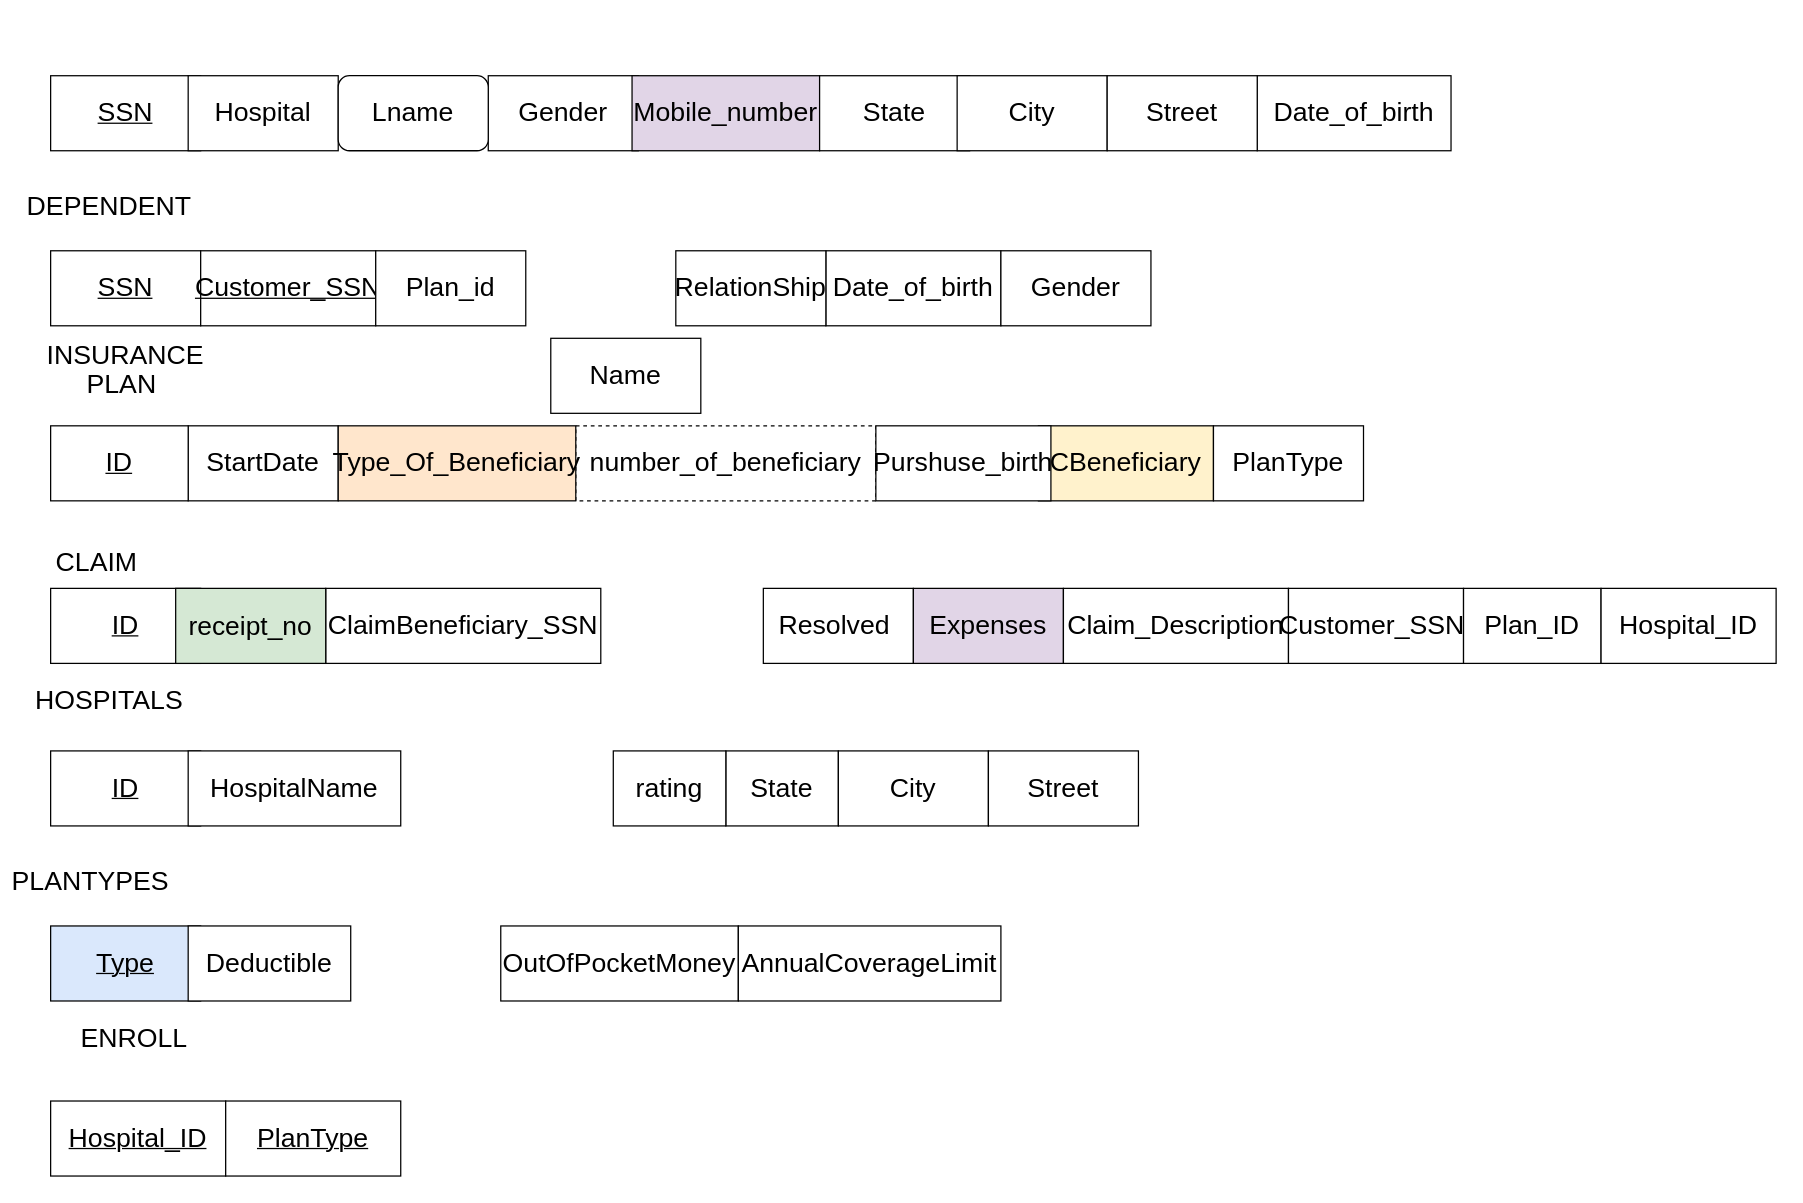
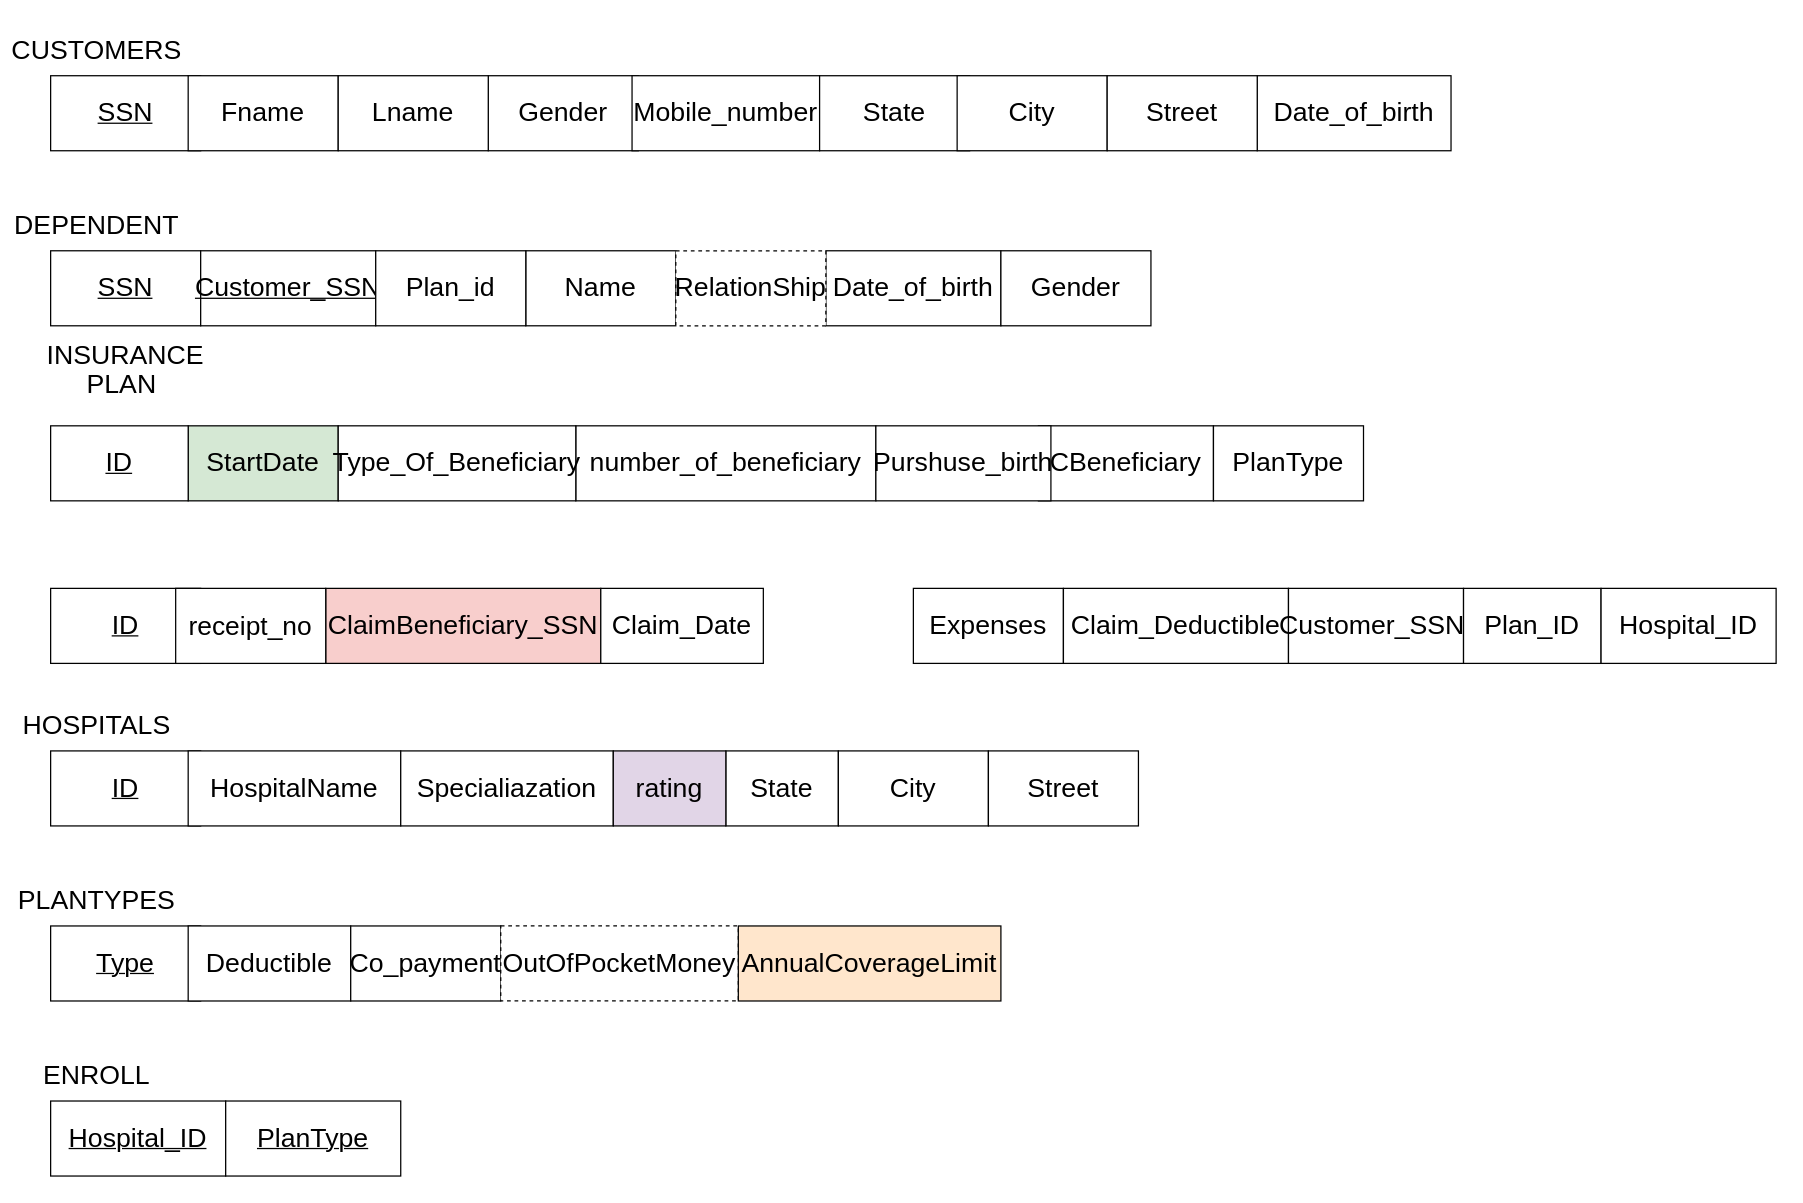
+ <mxCell id="10" value="&lt;span style=&quot;font-size: 16.0pt ; line-height: 107% ; font-family: &amp;#34;calibri&amp;#34; , sans-serif&quot;&gt;CUSTOMERS&amp;nbsp;&lt;/span&gt;" style="text;html=1;strokeColor=none;fillColor=none;align=center;verticalAlign=middle;whiteSpace=wrap;rounded=0;" parent="1" vertex="1"><mxGeometry x="20" y="20" width="120" height="40" as="geometry" /></mxCell>
- <mxCell id="3" value="&lt;font face=&quot;calibri, sans-serif&quot;&gt;&lt;span style=&quot;font-size: 21.333px&quot;&gt;Hospital&lt;/span&gt;&lt;/font&gt;" style="rounded=0;whiteSpace=wrap;html=1;" parent="1" vertex="1"><mxGeometry x="150" y="60" width="120" height="60" as="geometry" /></mxCell>
+ <mxCell id="3" value="&lt;font face=&quot;calibri, sans-serif&quot;&gt;&lt;span style=&quot;font-size: 21.333px&quot;&gt;Fname&lt;/span&gt;&lt;/font&gt;" style="rounded=0;whiteSpace=wrap;html=1;" parent="1" vertex="1"><mxGeometry x="150" y="60" width="120" height="60" as="geometry" /></mxCell>
- <mxCell id="54" value="&lt;span style=&quot;font-size: 16.0pt ; line-height: 107% ; font-family: &amp;#34;calibri&amp;#34; , sans-serif&quot;&gt;Lname&lt;/span&gt;" style="whiteSpace=wrap;html=1;rounded=1;" vertex="1" parent="1"><mxGeometry x="270" y="60" width="120" height="60" as="geometry" /></mxCell>
+ <mxCell id="54" value="&lt;span style=&quot;font-size: 16.0pt ; line-height: 107% ; font-family: &amp;#34;calibri&amp;#34; , sans-serif&quot;&gt;Lname&lt;/span&gt;" style="rounded=0;whiteSpace=wrap;html=1;" vertex="1" parent="1"><mxGeometry x="270" y="60" width="120" height="60" as="geometry" /></mxCell>
- <mxCell id="6" value="&lt;span style=&quot;font-size: 16.0pt ; line-height: 107% ; font-family: &amp;#34;calibri&amp;#34; , sans-serif&quot;&gt;Mobile_number&lt;/span&gt;" style="rounded=0;whiteSpace=wrap;html=1;fillColor=#e1d5e7;" parent="1" vertex="1"><mxGeometry x="505" y="60" width="150" height="60" as="geometry" /></mxCell>
+ <mxCell id="6" value="&lt;span style=&quot;font-size: 16.0pt ; line-height: 107% ; font-family: &amp;#34;calibri&amp;#34; , sans-serif&quot;&gt;Mobile_number&lt;/span&gt;" style="rounded=0;whiteSpace=wrap;html=1;" parent="1" vertex="1"><mxGeometry x="505" y="60" width="150" height="60" as="geometry" /></mxCell>
- <mxCell id="16" value="&lt;span style=&quot;font-size: 16.0pt ; line-height: 107% ; font-family: &amp;#34;calibri&amp;#34; , sans-serif&quot;&gt;DEPENDENT&amp;nbsp;&lt;/span&gt;" style="text;html=1;strokeColor=none;fillColor=none;align=center;verticalAlign=middle;whiteSpace=wrap;rounded=0;" parent="1" vertex="1"><mxGeometry x="30" y="145" width="120" height="40" as="geometry" /></mxCell>
+ <mxCell id="16" value="&lt;span style=&quot;font-size: 16.0pt ; line-height: 107% ; font-family: &amp;#34;calibri&amp;#34; , sans-serif&quot;&gt;DEPENDENT&amp;nbsp;&lt;/span&gt;" style="text;html=1;strokeColor=none;fillColor=none;align=center;verticalAlign=middle;whiteSpace=wrap;rounded=0;" parent="1" vertex="1"><mxGeometry x="20" y="160" width="120" height="40" as="geometry" /></mxCell>
- <mxCell id="15" value="&lt;span style=&quot;font-size: 16.0pt ; line-height: 107% ; font-family: &amp;#34;calibri&amp;#34; , sans-serif&quot;&gt;RelationShip&lt;/span&gt;" style="rounded=0;whiteSpace=wrap;html=1;" parent="1" vertex="1"><mxGeometry x="540" y="200" width="120" height="60" as="geometry" /></mxCell>
+ <mxCell id="15" value="&lt;span style=&quot;font-size: 16.0pt ; line-height: 107% ; font-family: &amp;#34;calibri&amp;#34; , sans-serif&quot;&gt;RelationShip&lt;/span&gt;" style="rounded=0;whiteSpace=wrap;html=1;dashed=1;" parent="1" vertex="1"><mxGeometry x="540" y="200" width="120" height="60" as="geometry" /></mxCell>
- <mxCell id="12" value="&lt;span style=&quot;font-size: 16.0pt ; line-height: 107% ; font-family: &amp;#34;calibri&amp;#34; , sans-serif&quot;&gt;Name&lt;/span&gt;" style="rounded=0;whiteSpace=wrap;html=1;" parent="1" vertex="1"><mxGeometry x="440" y="270" width="120" height="60" as="geometry" /></mxCell>
+ <mxCell id="12" value="&lt;span style=&quot;font-size: 16.0pt ; line-height: 107% ; font-family: &amp;#34;calibri&amp;#34; , sans-serif&quot;&gt;Name&lt;/span&gt;" style="rounded=0;whiteSpace=wrap;html=1;" parent="1" vertex="1"><mxGeometry x="420" y="200" width="120" height="60" as="geometry" /></mxCell>
- <mxCell id="18" value="&lt;span style=&quot;font-size: 16.0pt ; line-height: 107% ; font-family: &amp;#34;calibri&amp;#34; , sans-serif&quot;&gt;StartDate&lt;/span&gt;" style="rounded=0;whiteSpace=wrap;html=1;" parent="1" vertex="1"><mxGeometry x="150" y="340" width="120" height="60" as="geometry" /></mxCell>
+ <mxCell id="18" value="&lt;span style=&quot;font-size: 16.0pt ; line-height: 107% ; font-family: &amp;#34;calibri&amp;#34; , sans-serif&quot;&gt;StartDate&lt;/span&gt;" style="rounded=0;whiteSpace=wrap;html=1;fillColor=#d5e8d4;" parent="1" vertex="1"><mxGeometry x="150" y="340" width="120" height="60" as="geometry" /></mxCell>
- <mxCell id="20" value="&lt;span style=&quot;font-size: 16.0pt ; line-height: 107% ; font-family: &amp;#34;calibri&amp;#34; , sans-serif&quot;&gt;Type_Of_Beneficiary&lt;/span&gt;" style="rounded=0;whiteSpace=wrap;html=1;fillColor=#ffe6cc;" parent="1" vertex="1"><mxGeometry x="270" y="340" width="190" height="60" as="geometry" /></mxCell>
+ <mxCell id="20" value="&lt;span style=&quot;font-size: 16.0pt ; line-height: 107% ; font-family: &amp;#34;calibri&amp;#34; , sans-serif&quot;&gt;Type_Of_Beneficiary&lt;/span&gt;" style="rounded=0;whiteSpace=wrap;html=1;" parent="1" vertex="1"><mxGeometry x="270" y="340" width="190" height="60" as="geometry" /></mxCell>
- <mxCell id="19" value="&lt;span style=&quot;font-size: 16.0pt ; line-height: 107% ; font-family: &amp;#34;calibri&amp;#34; , sans-serif&quot;&gt;number_of_beneficiary&lt;/span&gt;" style="rounded=0;whiteSpace=wrap;html=1;dashed=1;" parent="1" vertex="1"><mxGeometry x="460" y="340" width="240" height="60" as="geometry" /></mxCell>
+ <mxCell id="19" value="&lt;span style=&quot;font-size: 16.0pt ; line-height: 107% ; font-family: &amp;#34;calibri&amp;#34; , sans-serif&quot;&gt;number_of_beneficiary&lt;/span&gt;" style="rounded=0;whiteSpace=wrap;html=1;" parent="1" vertex="1"><mxGeometry x="460" y="340" width="240" height="60" as="geometry" /></mxCell>
- <mxCell id="21" value="&lt;span style=&quot;font-size: 16.0pt ; line-height: 107% ; font-family: &amp;#34;calibri&amp;#34; , sans-serif&quot;&gt;CBeneficiary&lt;/span&gt;" style="rounded=0;whiteSpace=wrap;html=1;fillColor=#fff2cc;" parent="1" vertex="1"><mxGeometry x="830" y="340" width="140" height="60" as="geometry" /></mxCell>
+ <mxCell id="21" value="&lt;span style=&quot;font-size: 16.0pt ; line-height: 107% ; font-family: &amp;#34;calibri&amp;#34; , sans-serif&quot;&gt;CBeneficiary&lt;/span&gt;" style="rounded=0;whiteSpace=wrap;html=1;" parent="1" vertex="1"><mxGeometry x="830" y="340" width="140" height="60" as="geometry" /></mxCell>
- <mxCell id="33" value="&lt;span style=&quot;font-size: 16.0pt ; line-height: 107% ; font-family: &amp;#34;calibri&amp;#34; , sans-serif&quot;&gt;CLAIM&amp;nbsp;&lt;/span&gt;" style="text;html=1;strokeColor=none;fillColor=none;align=center;verticalAlign=middle;whiteSpace=wrap;rounded=0;" parent="1" vertex="1"><mxGeometry x="20" y="430" width="120" height="40" as="geometry" /></mxCell>
- <mxCell id="52" value="&lt;font style=&quot;font-size: 21.1px;&quot;&gt;receipt_no&lt;/font&gt;" style="rounded=0;whiteSpace=wrap;html=1;fontSize=21.1;fillColor=#d5e8d4;" parent="1" vertex="1"><mxGeometry x="140" y="470" width="120" height="60" as="geometry" /></mxCell>
+ <mxCell id="52" value="&lt;font style=&quot;font-size: 21.1px;&quot;&gt;receipt_no&lt;/font&gt;" style="rounded=0;whiteSpace=wrap;html=1;fontSize=21.1;" parent="1" vertex="1"><mxGeometry x="140" y="470" width="120" height="60" as="geometry" /></mxCell>
- <mxCell id="27" value="&lt;span style=&quot;font-size: 16.0pt ; line-height: 107% ; font-family: &amp;#34;calibri&amp;#34; , sans-serif&quot;&gt;ClaimBeneficiary_SSN&lt;/span&gt;" style="rounded=0;whiteSpace=wrap;html=1;" parent="1" vertex="1"><mxGeometry x="260" y="470" width="220" height="60" as="geometry" /></mxCell>
+ <mxCell id="27" value="&lt;span style=&quot;font-size: 16.0pt ; line-height: 107% ; font-family: &amp;#34;calibri&amp;#34; , sans-serif&quot;&gt;ClaimBeneficiary_SSN&lt;/span&gt;" style="rounded=0;whiteSpace=wrap;html=1;fillColor=#f8cecc;" parent="1" vertex="1"><mxGeometry x="260" y="470" width="220" height="60" as="geometry" /></mxCell>
+ <mxCell id="28" value="&lt;span style=&quot;font-size: 16.0pt ; line-height: 107% ; font-family: &amp;#34;calibri&amp;#34; , sans-serif&quot;&gt;Claim_Date&lt;/span&gt;" style="rounded=0;whiteSpace=wrap;html=1;" parent="1" vertex="1"><mxGeometry x="480" y="470" width="130" height="60" as="geometry" /></mxCell>
- <mxCell id="29" value="&lt;span style=&quot;font-size: 16.0pt ; line-height: 107% ; font-family: &amp;#34;calibri&amp;#34; , sans-serif&quot;&gt;Resolved&amp;nbsp;&lt;/span&gt;" style="rounded=0;whiteSpace=wrap;html=1;" parent="1" vertex="1"><mxGeometry x="610" y="470" width="120" height="60" as="geometry" /></mxCell>
- <mxCell id="30" value="&lt;span style=&quot;font-size: 16.0pt ; line-height: 107% ; font-family: &amp;#34;calibri&amp;#34; , sans-serif&quot;&gt;Expenses&lt;/span&gt;" style="rounded=0;whiteSpace=wrap;html=1;fillColor=#e1d5e7;" parent="1" vertex="1"><mxGeometry x="730" y="470" width="120" height="60" as="geometry" /></mxCell>
+ <mxCell id="30" value="&lt;span style=&quot;font-size: 16.0pt ; line-height: 107% ; font-family: &amp;#34;calibri&amp;#34; , sans-serif&quot;&gt;Expenses&lt;/span&gt;" style="rounded=0;whiteSpace=wrap;html=1;" parent="1" vertex="1"><mxGeometry x="730" y="470" width="120" height="60" as="geometry" /></mxCell>
- <mxCell id="31" value="&lt;span style=&quot;font-size: 16.0pt ; line-height: 107% ; font-family: &amp;#34;calibri&amp;#34; , sans-serif&quot;&gt;Claim_Description&lt;/span&gt;" style="rounded=0;whiteSpace=wrap;html=1;" parent="1" vertex="1"><mxGeometry x="850" y="470" width="180" height="60" as="geometry" /></mxCell>
+ <mxCell id="31" value="&lt;span style=&quot;font-size: 16.0pt ; line-height: 107% ; font-family: &amp;#34;calibri&amp;#34; , sans-serif&quot;&gt;Claim_Deductible&lt;/span&gt;" style="rounded=0;whiteSpace=wrap;html=1;" parent="1" vertex="1"><mxGeometry x="850" y="470" width="180" height="60" as="geometry" /></mxCell>
- <mxCell id="41" value="&lt;span style=&quot;font-size: 16.0pt ; line-height: 107% ; font-family: &amp;#34;calibri&amp;#34; , sans-serif&quot;&gt;HOSPITALS&amp;nbsp;&lt;/span&gt;" style="text;html=1;strokeColor=none;fillColor=none;align=center;verticalAlign=middle;whiteSpace=wrap;rounded=0;" parent="1" vertex="1"><mxGeometry x="30" y="540" width="120" height="40" as="geometry" /></mxCell>
+ <mxCell id="41" value="&lt;span style=&quot;font-size: 16.0pt ; line-height: 107% ; font-family: &amp;#34;calibri&amp;#34; , sans-serif&quot;&gt;HOSPITALS&amp;nbsp;&lt;/span&gt;" style="text;html=1;strokeColor=none;fillColor=none;align=center;verticalAlign=middle;whiteSpace=wrap;rounded=0;" parent="1" vertex="1"><mxGeometry x="20" y="560" width="120" height="40" as="geometry" /></mxCell>
+ <mxCell id="53" value="&lt;span style=&quot;font-size: 16.0pt ; line-height: 107% ; font-family: &amp;#34;calibri&amp;#34; , sans-serif&quot;&gt;Specialiazation&lt;/span&gt;" style="rounded=0;whiteSpace=wrap;html=1;" parent="1" vertex="1"><mxGeometry x="320" y="600" width="170" height="60" as="geometry" /></mxCell>
- <mxCell id="55" value="&lt;span style=&quot;font-size: 16.0pt ; line-height: 107% ; font-family: &amp;#34;calibri&amp;#34; , sans-serif&quot;&gt;rating&lt;/span&gt;" style="rounded=0;whiteSpace=wrap;html=1;" vertex="1" parent="1"><mxGeometry x="490" y="600" width="90" height="60" as="geometry" /></mxCell>
+ <mxCell id="55" value="&lt;span style=&quot;font-size: 16.0pt ; line-height: 107% ; font-family: &amp;#34;calibri&amp;#34; , sans-serif&quot;&gt;rating&lt;/span&gt;" style="rounded=0;whiteSpace=wrap;html=1;fillColor=#e1d5e7;" vertex="1" parent="1"><mxGeometry x="490" y="600" width="90" height="60" as="geometry" /></mxCell>
- <mxCell id="47" value="&lt;span style=&quot;font-size: 16.0pt ; line-height: 107% ; font-family: &amp;#34;calibri&amp;#34; , sans-serif&quot;&gt;PLANTYPES&amp;nbsp;&lt;/span&gt;" style="text;html=1;strokeColor=none;fillColor=none;align=center;verticalAlign=middle;whiteSpace=wrap;rounded=0;" parent="1" vertex="1"><mxGeometry x="15" y="685" width="120" height="40" as="geometry" /></mxCell>
+ <mxCell id="47" value="&lt;span style=&quot;font-size: 16.0pt ; line-height: 107% ; font-family: &amp;#34;calibri&amp;#34; , sans-serif&quot;&gt;PLANTYPES&amp;nbsp;&lt;/span&gt;" style="text;html=1;strokeColor=none;fillColor=none;align=center;verticalAlign=middle;whiteSpace=wrap;rounded=0;" parent="1" vertex="1"><mxGeometry x="20" y="700" width="120" height="40" as="geometry" /></mxCell>
- <mxCell id="42" value="&lt;u&gt;&lt;span style=&quot;font-size: 16.0pt ; line-height: 107% ; font-family: &amp;#34;calibri&amp;#34; , sans-serif&quot;&gt;Type&lt;/span&gt;&lt;/u&gt;" style="rounded=0;whiteSpace=wrap;html=1;fillColor=#dae8fc;" parent="1" vertex="1"><mxGeometry x="40" y="740" width="120" height="60" as="geometry" /></mxCell>
+ <mxCell id="42" value="&lt;u&gt;&lt;span style=&quot;font-size: 16.0pt ; line-height: 107% ; font-family: &amp;#34;calibri&amp;#34; , sans-serif&quot;&gt;Type&lt;/span&gt;&lt;/u&gt;" style="rounded=0;whiteSpace=wrap;html=1;" parent="1" vertex="1"><mxGeometry x="40" y="740" width="120" height="60" as="geometry" /></mxCell>
+ <mxCell id="44" value="&lt;span style=&quot;font-size: 16.0pt ; line-height: 107% ; font-family: &amp;#34;calibri&amp;#34; , sans-serif&quot;&gt;Co_payment&lt;/span&gt;" style="rounded=0;whiteSpace=wrap;html=1;" parent="1" vertex="1"><mxGeometry x="280" y="740" width="120" height="60" as="geometry" /></mxCell>
- <mxCell id="45" value="&lt;span style=&quot;font-size: 16.0pt ; line-height: 107% ; font-family: &amp;#34;calibri&amp;#34; , sans-serif&quot;&gt;OutOfPocketMoney&lt;/span&gt;" style="rounded=0;whiteSpace=wrap;html=1;" parent="1" vertex="1"><mxGeometry x="400" y="740" width="190" height="60" as="geometry" /></mxCell>
+ <mxCell id="45" value="&lt;span style=&quot;font-size: 16.0pt ; line-height: 107% ; font-family: &amp;#34;calibri&amp;#34; , sans-serif&quot;&gt;OutOfPocketMoney&lt;/span&gt;" style="rounded=0;whiteSpace=wrap;html=1;dashed=1;" parent="1" vertex="1"><mxGeometry x="400" y="740" width="190" height="60" as="geometry" /></mxCell>
- <mxCell id="46" value="&lt;span style=&quot;font-size: 16.0pt ; line-height: 107% ; font-family: &amp;#34;calibri&amp;#34; , sans-serif&quot;&gt;AnnualCoverageLimit&lt;/span&gt;" style="rounded=0;whiteSpace=wrap;html=1;" parent="1" vertex="1"><mxGeometry x="590" y="740" width="210" height="60" as="geometry" /></mxCell>
+ <mxCell id="46" value="&lt;span style=&quot;font-size: 16.0pt ; line-height: 107% ; font-family: &amp;#34;calibri&amp;#34; , sans-serif&quot;&gt;AnnualCoverageLimit&lt;/span&gt;" style="rounded=0;whiteSpace=wrap;html=1;fillColor=#ffe6cc;" parent="1" vertex="1"><mxGeometry x="590" y="740" width="210" height="60" as="geometry" /></mxCell>
- <mxCell id="50" value="&lt;span style=&quot;font-size: 16.0pt ; line-height: 107% ; font-family: &amp;#34;calibri&amp;#34; , sans-serif&quot;&gt;ENROLL&amp;nbsp;&lt;/span&gt;" style="text;html=1;strokeColor=none;fillColor=none;align=center;verticalAlign=middle;whiteSpace=wrap;rounded=0;" parent="1" vertex="1"><mxGeometry x="50" y="810" width="120" height="40" as="geometry" /></mxCell>
+ <mxCell id="50" value="&lt;span style=&quot;font-size: 16.0pt ; line-height: 107% ; font-family: &amp;#34;calibri&amp;#34; , sans-serif&quot;&gt;ENROLL&amp;nbsp;&lt;/span&gt;" style="text;html=1;strokeColor=none;fillColor=none;align=center;verticalAlign=middle;whiteSpace=wrap;rounded=0;" parent="1" vertex="1"><mxGeometry x="20" y="840" width="120" height="40" as="geometry" /></mxCell>
